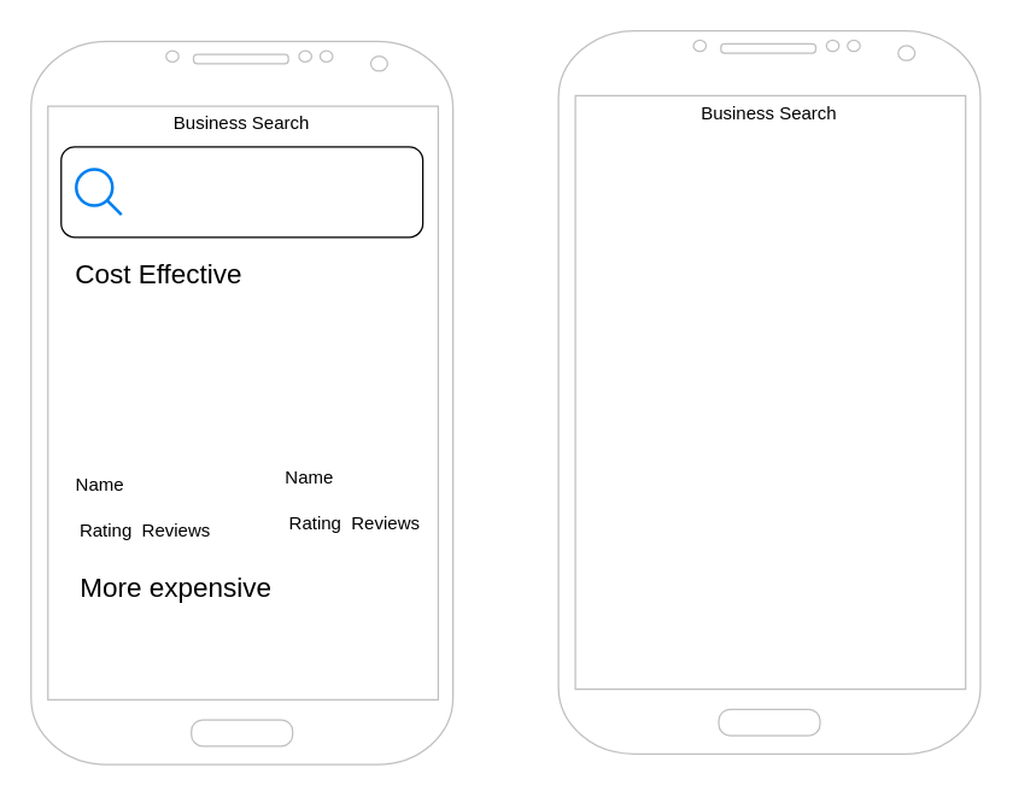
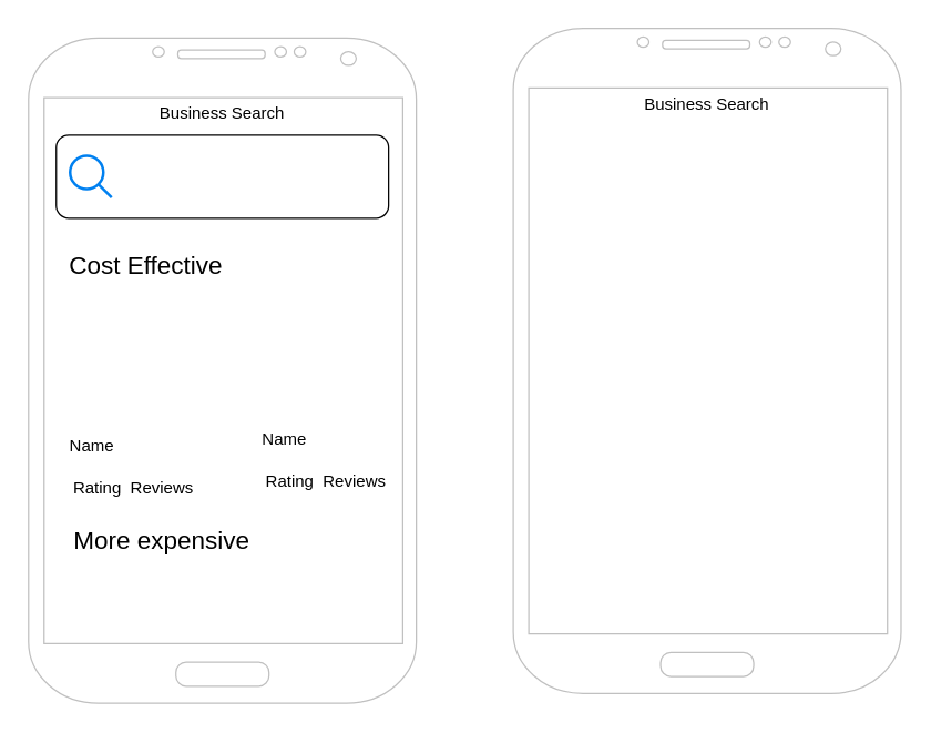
- <mxCell id="8" value="&lt;font style=&quot;font-size: 18px&quot;&gt;Cost Effective&lt;/font&gt;" style="text;html=1;strokeColor=none;fillColor=none;align=center;verticalAlign=middle;whiteSpace=wrap;rounded=0;" vertex="1" parent="1"><mxGeometry x="40" y="167" width="130" height="30" as="geometry" /></mxCell>
+ <mxCell id="8" value="&lt;font style=&quot;font-size: 18px&quot;&gt;Cost Effective&lt;/font&gt;" style="text;html=1;strokeColor=none;fillColor=none;align=center;verticalAlign=middle;whiteSpace=wrap;rounded=0;" vertex="1" parent="1"><mxGeometry x="40" y="177" width="130" height="30" as="geometry" /></mxCell>
